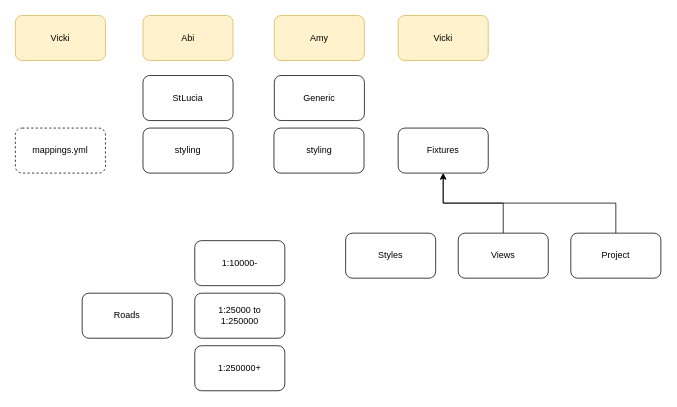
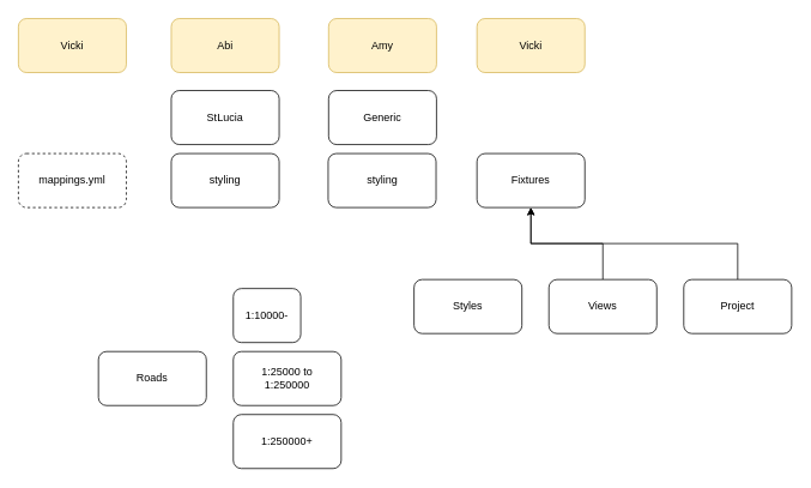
- <mxCell id="12" value="1:10000-" style="rounded=1;whiteSpace=wrap;html=1;" vertex="1" parent="1"><mxGeometry x="259" y="320" width="120" height="60" as="geometry" /></mxCell>
+ <mxCell id="12" value="1:10000-" style="rounded=1;whiteSpace=wrap;html=1;" vertex="1" parent="1"><mxGeometry x="259" y="320" width="75" height="60" as="geometry" /></mxCell>
